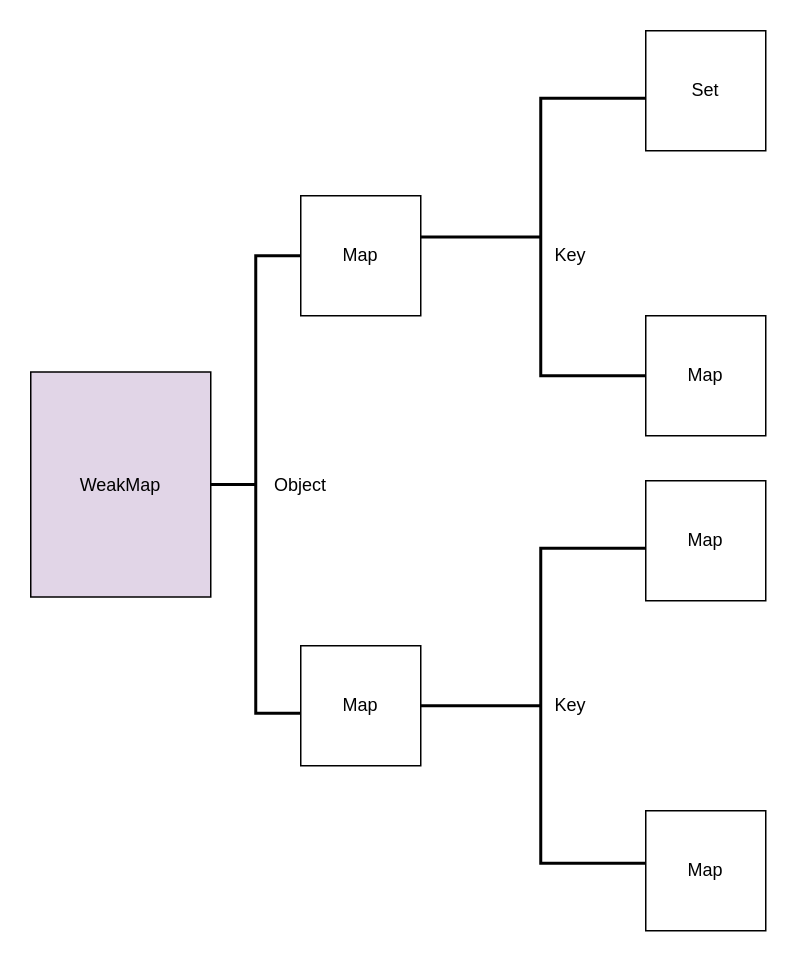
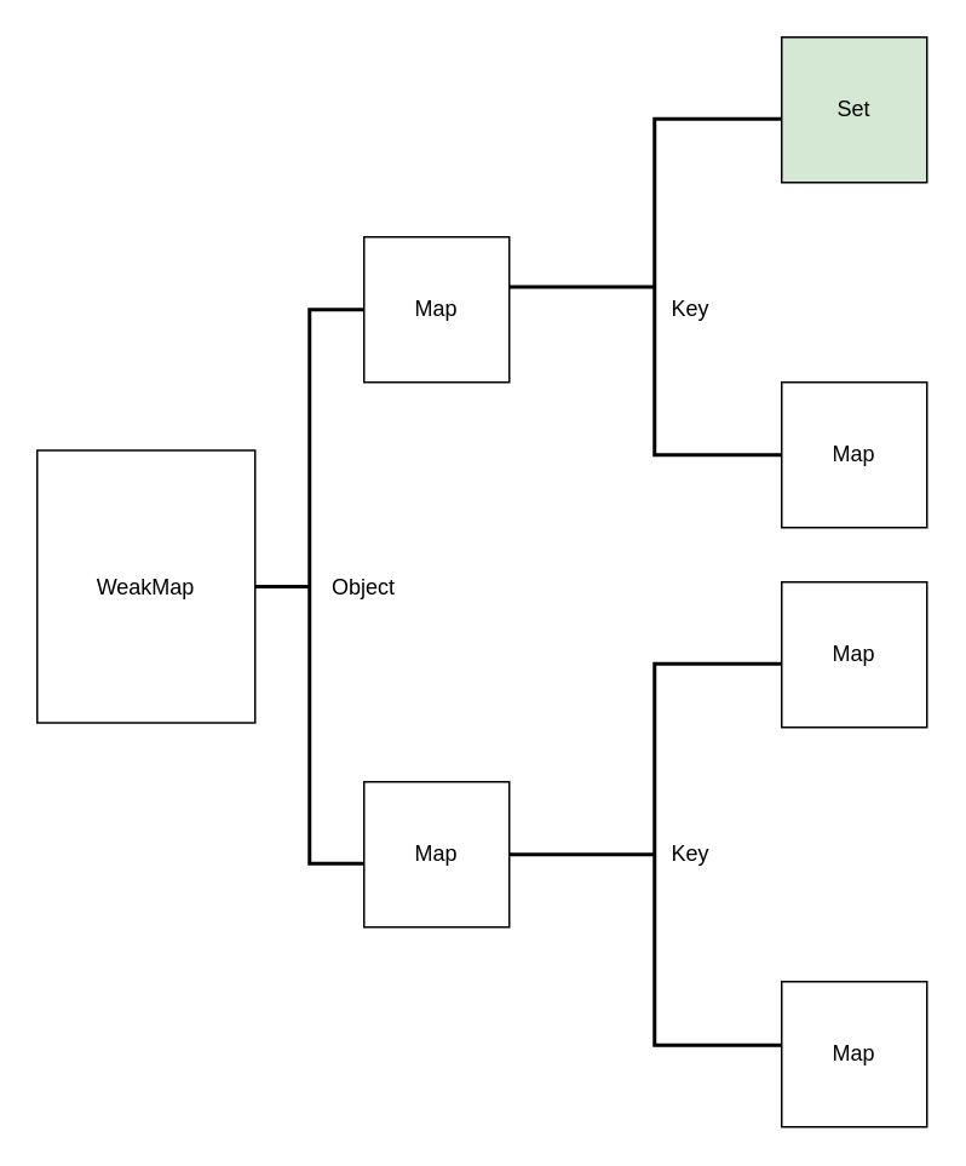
- <mxCell id="10" value="Set" style="whiteSpace=wrap;html=1;aspect=fixed;" vertex="1" parent="1"><mxGeometry x="430" width="80" height="80" as="geometry" y="20" /></mxCell>
+ <mxCell id="10" value="Set" style="whiteSpace=wrap;html=1;aspect=fixed;fillColor=#d5e8d4;" vertex="1" parent="1"><mxGeometry x="430" width="80" height="80" as="geometry" y="20" /></mxCell>
- <mxCell id="2" value="WeakMap" style="rounded=0;whiteSpace=wrap;html=1;fillColor=#e1d5e7;" vertex="1" parent="1"><mxGeometry x="20" y="247.5" width="120" height="150" as="geometry" /></mxCell>
+ <mxCell id="2" value="WeakMap" style="rounded=0;whiteSpace=wrap;html=1;" vertex="1" parent="1"><mxGeometry x="20" y="247.5" width="120" height="150" as="geometry" /></mxCell>
